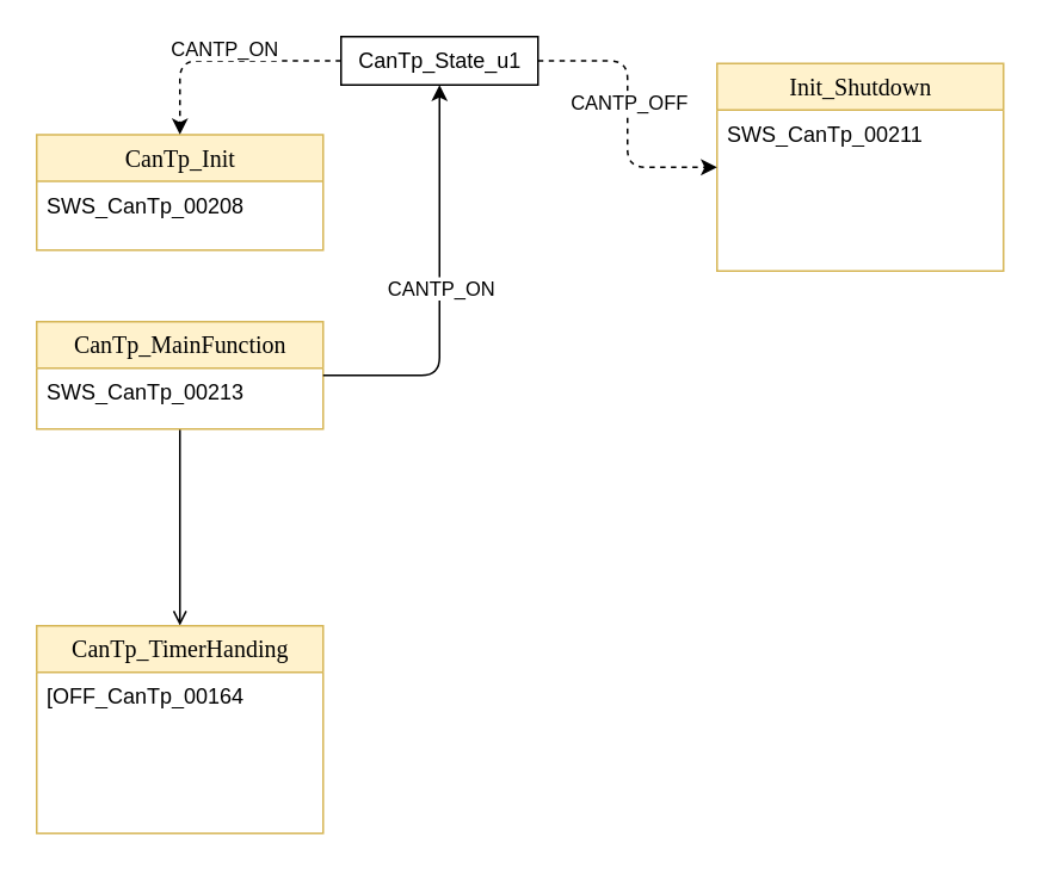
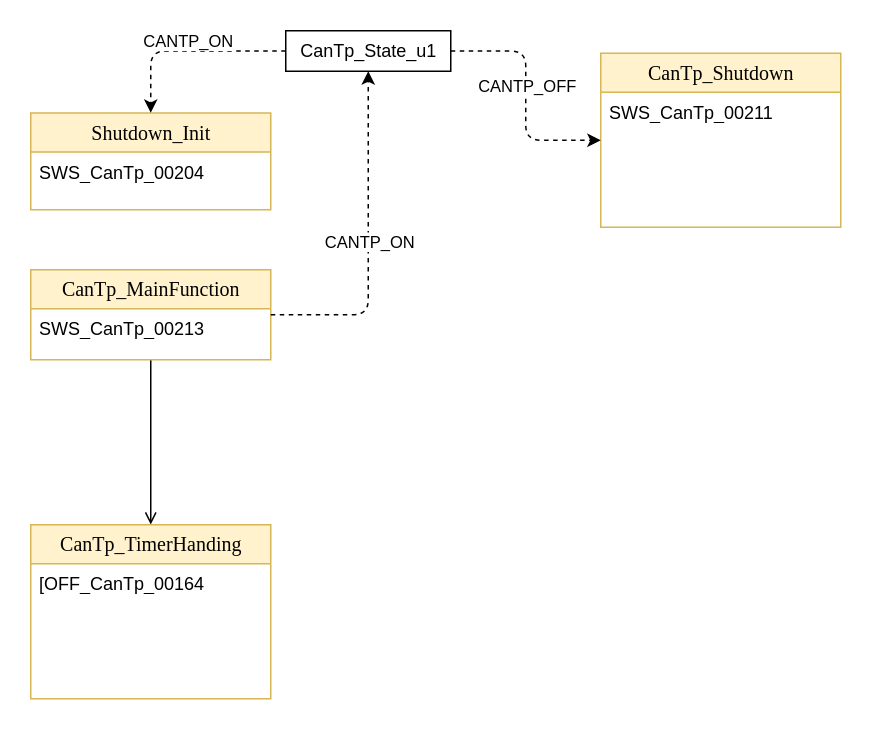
- <mxCell id="10" value="&lt;p style=&quot;margin-top: 0pt ; margin-bottom: 0pt ; margin-left: 0in ; text-indent: 0in&quot;&gt;&lt;span style=&quot;font-size: 10pt ; font-family: &amp;#34;calibri&amp;#34;&quot;&gt;Init_Shutdown&lt;/span&gt;&lt;br&gt;&lt;/p&gt;" style="swimlane;html=1;fontStyle=0;childLayout=stackLayout;horizontal=1;startSize=26;fillColor=#fff2cc;horizontalStack=0;resizeParent=1;resizeLast=0;collapsible=1;marginBottom=0;swimlaneFillColor=#ffffff;align=center;shadow=0;comic=0;labelBackgroundColor=none;strokeWidth=1;fontFamily=Verdana;fontSize=12;strokeColor=#d6b656;" parent="1" vertex="1"><mxGeometry x="400" y="35" width="160" height="116" as="geometry"><mxRectangle x="60" y="-880" width="80" height="26" as="alternateBounds" /></mxGeometry></mxCell>
+ <mxCell id="10" value="&lt;p style=&quot;margin-top: 0pt ; margin-bottom: 0pt ; margin-left: 0in ; text-indent: 0in&quot;&gt;&lt;span style=&quot;font-size: 10pt ; font-family: &amp;#34;calibri&amp;#34;&quot;&gt;CanTp_Shutdown&lt;/span&gt;&lt;br&gt;&lt;/p&gt;" style="swimlane;html=1;fontStyle=0;childLayout=stackLayout;horizontal=1;startSize=26;fillColor=#fff2cc;horizontalStack=0;resizeParent=1;resizeLast=0;collapsible=1;marginBottom=0;swimlaneFillColor=#ffffff;align=center;shadow=0;comic=0;labelBackgroundColor=none;strokeWidth=1;fontFamily=Verdana;fontSize=12;strokeColor=#d6b656;" parent="1" vertex="1"><mxGeometry x="400" y="35" width="160" height="116" as="geometry"><mxRectangle x="60" y="-880" width="80" height="26" as="alternateBounds" /></mxGeometry></mxCell>
- <mxCell id="2" value="&lt;p style=&quot;margin-top: 0pt ; margin-bottom: 0pt ; margin-left: 0in ; text-indent: 0in&quot;&gt;&lt;span style=&quot;font-size: 10pt ; font-family: &amp;#34;calibri&amp;#34;&quot;&gt;CanTp_Init&lt;/span&gt;&lt;/p&gt;" style="swimlane;html=1;fontStyle=0;childLayout=stackLayout;horizontal=1;startSize=26;fillColor=#fff2cc;horizontalStack=0;resizeParent=1;resizeLast=0;collapsible=1;marginBottom=0;swimlaneFillColor=#ffffff;align=center;shadow=0;comic=0;labelBackgroundColor=none;strokeWidth=1;fontFamily=Verdana;fontSize=12;strokeColor=#d6b656;" parent="1" vertex="1"><mxGeometry x="20" y="74.75" width="160" height="64.5" as="geometry"><mxRectangle x="60" y="-880" width="80" height="26" as="alternateBounds" /></mxGeometry></mxCell>
+ <mxCell id="2" value="&lt;p style=&quot;margin-top: 0pt ; margin-bottom: 0pt ; margin-left: 0in ; text-indent: 0in&quot;&gt;&lt;span style=&quot;font-size: 10pt ; font-family: &amp;#34;calibri&amp;#34;&quot;&gt;Shutdown_Init&lt;/span&gt;&lt;/p&gt;" style="swimlane;html=1;fontStyle=0;childLayout=stackLayout;horizontal=1;startSize=26;fillColor=#fff2cc;horizontalStack=0;resizeParent=1;resizeLast=0;collapsible=1;marginBottom=0;swimlaneFillColor=#ffffff;align=center;shadow=0;comic=0;labelBackgroundColor=none;strokeWidth=1;fontFamily=Verdana;fontSize=12;strokeColor=#d6b656;" parent="1" vertex="1"><mxGeometry x="20" y="74.75" width="160" height="64.5" as="geometry"><mxRectangle x="60" y="-880" width="80" height="26" as="alternateBounds" /></mxGeometry></mxCell>
- <mxCell id="14" value="" style="endArrow=classic;html=1;dashed=0;fontSize=11;edgeStyle=orthogonalEdgeStyle;exitX=1;exitY=0.5;exitDx=0;exitDy=0;entryX=0.5;entryY=1;entryDx=0;entryDy=0;" parent="1" source="5" target="7" edge="1"><mxGeometry relative="1" as="geometry"><mxPoint x="290" y="319.25" as="sourcePoint" /><mxPoint x="390" y="319.25" as="targetPoint" /></mxGeometry></mxCell>
+ <mxCell id="14" value="" style="endArrow=classic;html=1;dashed=1;fontSize=11;edgeStyle=orthogonalEdgeStyle;exitX=1;exitY=0.5;exitDx=0;exitDy=0;entryX=0.5;entryY=1;entryDx=0;entryDy=0;" parent="1" source="5" target="7" edge="1"><mxGeometry relative="1" as="geometry"><mxPoint x="290" y="319.25" as="sourcePoint" /><mxPoint x="390" y="319.25" as="targetPoint" /></mxGeometry></mxCell>
- <mxCell id="3" value="SWS_CanTp_00208" style="text;html=1;strokeColor=none;fillColor=none;spacingLeft=4;spacingRight=4;whiteSpace=wrap;overflow=hidden;rotatable=0;points=[[0,0.5],[1,0.5]];portConstraint=eastwest;" parent="2" vertex="1"><mxGeometry y="26" width="160" height="26" as="geometry" /></mxCell>
+ <mxCell id="3" value="SWS_CanTp_00204" style="text;html=1;strokeColor=none;fillColor=none;spacingLeft=4;spacingRight=4;whiteSpace=wrap;overflow=hidden;rotatable=0;points=[[0,0.5],[1,0.5]];portConstraint=eastwest;" parent="2" vertex="1"><mxGeometry y="26" width="160" height="26" as="geometry" /></mxCell>
